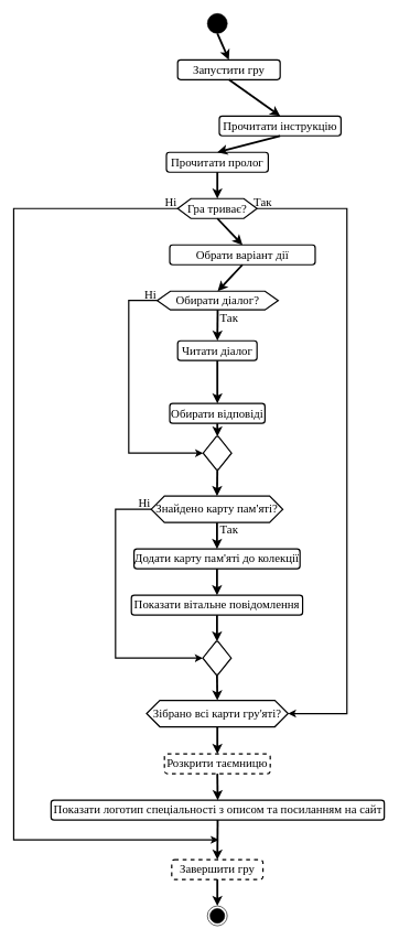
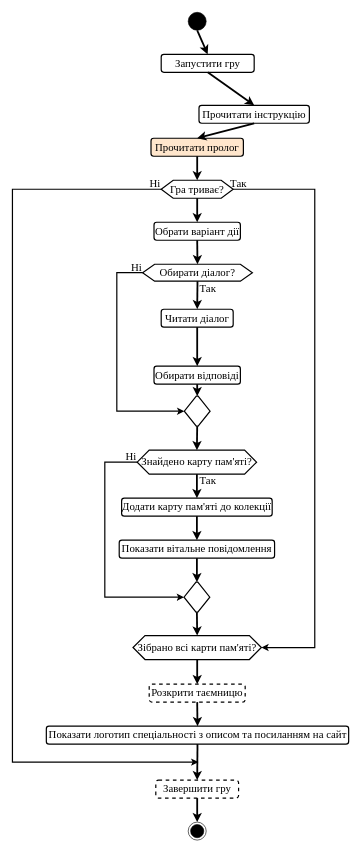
- <mxCell id="7" value="&lt;font style=&quot;font-size: 18px;&quot; face=&quot;Times New Roman&quot;&gt;Прочитати пролог&lt;/font&gt;" style="rounded=1;whiteSpace=wrap;html=1;strokeWidth=2;" vertex="1" parent="1"><mxGeometry x="251" y="230" width="154" height="30" as="geometry" /></mxCell>
+ <mxCell id="7" value="&lt;font style=&quot;font-size: 18px;&quot; face=&quot;Times New Roman&quot;&gt;Прочитати пролог&lt;/font&gt;" style="rounded=1;whiteSpace=wrap;html=1;strokeWidth=2;fillColor=#ffe6cc;" vertex="1" parent="1"><mxGeometry x="251" y="230" width="154" height="30" as="geometry" /></mxCell>
- <mxCell id="9" value="&lt;font style=&quot;font-size: 18px;&quot; face=&quot;Times New Roman&quot;&gt;Обрати варіант дії&lt;/font&gt;" style="rounded=1;whiteSpace=wrap;html=1;strokeWidth=2;" vertex="1" parent="1"><mxGeometry x="256" y="370" width="220" height="30" as="geometry" /></mxCell>
+ <mxCell id="9" value="&lt;font style=&quot;font-size: 18px;&quot; face=&quot;Times New Roman&quot;&gt;Обрати варіант дії&lt;/font&gt;" style="rounded=1;whiteSpace=wrap;html=1;strokeWidth=2;" vertex="1" parent="1"><mxGeometry x="256" y="370" width="144" height="30" as="geometry" /></mxCell>
- <mxCell id="30" value="&lt;font style=&quot;font-size: 18px;&quot; face=&quot;Times New Roman&quot;&gt;Зібрано всі карти гру'яті?&lt;/font&gt;" style="shape=hexagon;perimeter=hexagonPerimeter2;whiteSpace=wrap;html=1;fixedSize=1;strokeWidth=2;" vertex="1" parent="1"><mxGeometry x="221" y="1059" width="214" height="40" as="geometry" /></mxCell>
+ <mxCell id="30" value="&lt;font style=&quot;font-size: 18px;&quot; face=&quot;Times New Roman&quot;&gt;Зібрано всі карти пам'яті?&lt;/font&gt;" style="shape=hexagon;perimeter=hexagonPerimeter2;whiteSpace=wrap;html=1;fixedSize=1;strokeWidth=2;" vertex="1" parent="1"><mxGeometry x="221" y="1059" width="214" height="40" as="geometry" /></mxCell>
